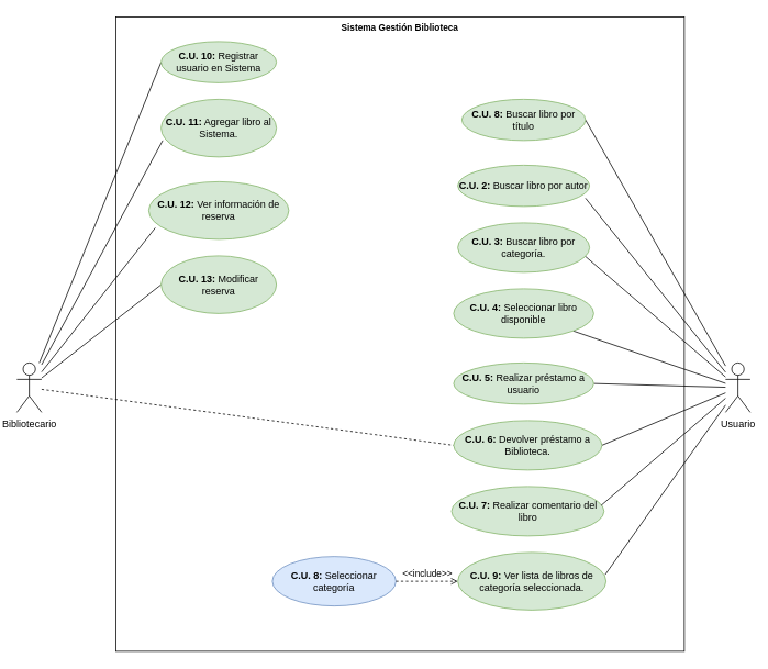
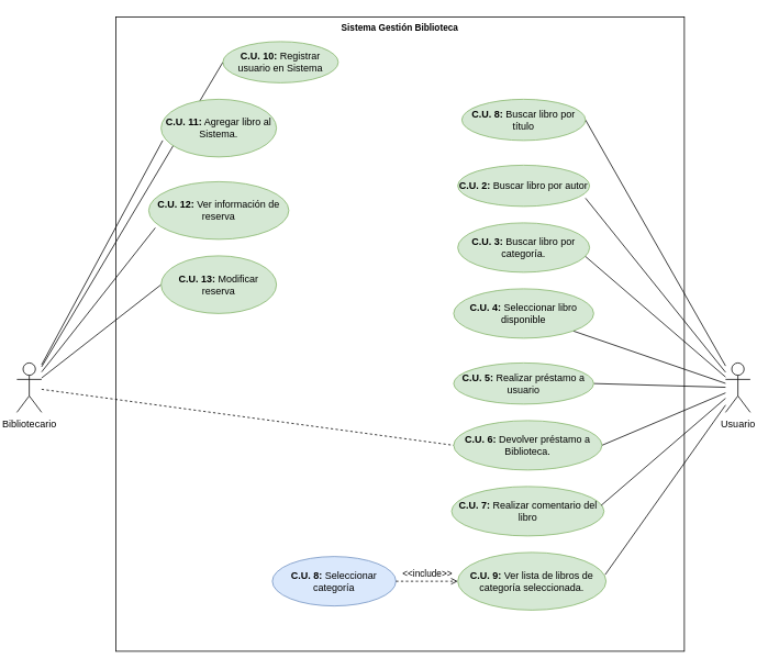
- <mxCell id="21" value="&lt;b&gt;C.U. 10:&lt;/b&gt; Registrar usuario en Sistema" style="ellipse;whiteSpace=wrap;html=1;fillColor=#d5e8d4;strokeColor=#82b366;" vertex="1" parent="1"><mxGeometry x="195" y="50" width="140" height="50" as="geometry" /></mxCell>
+ <mxCell id="21" value="&lt;b&gt;C.U. 10:&lt;/b&gt; Registrar usuario en Sistema" style="ellipse;whiteSpace=wrap;html=1;fillColor=#d5e8d4;strokeColor=#82b366;" vertex="1" parent="1"><mxGeometry x="270" y="50" width="140" height="50" as="geometry" /></mxCell>
